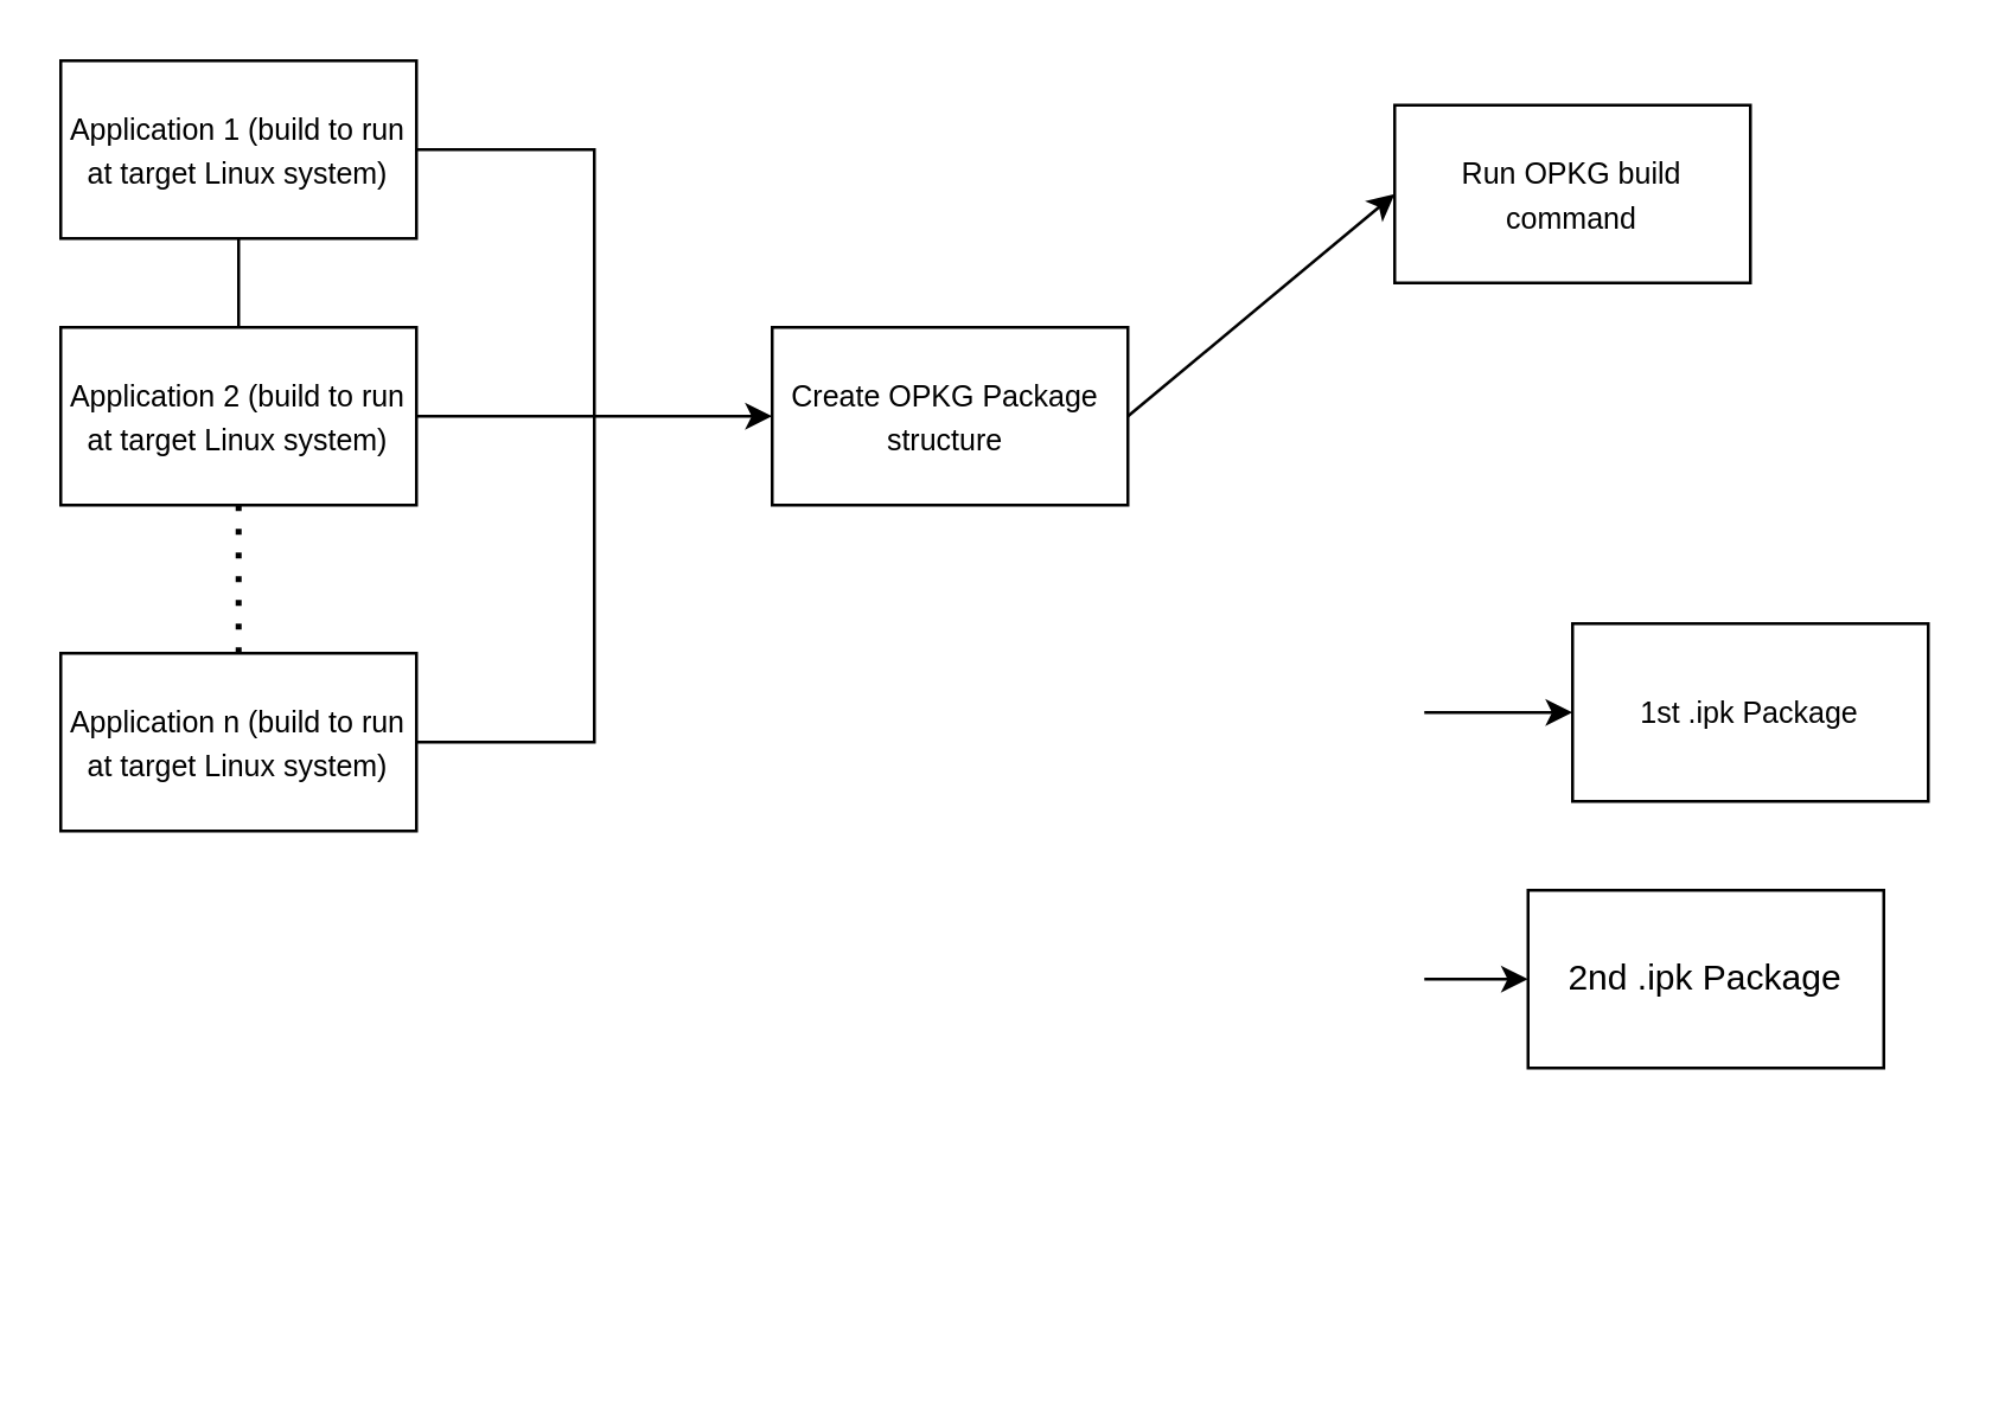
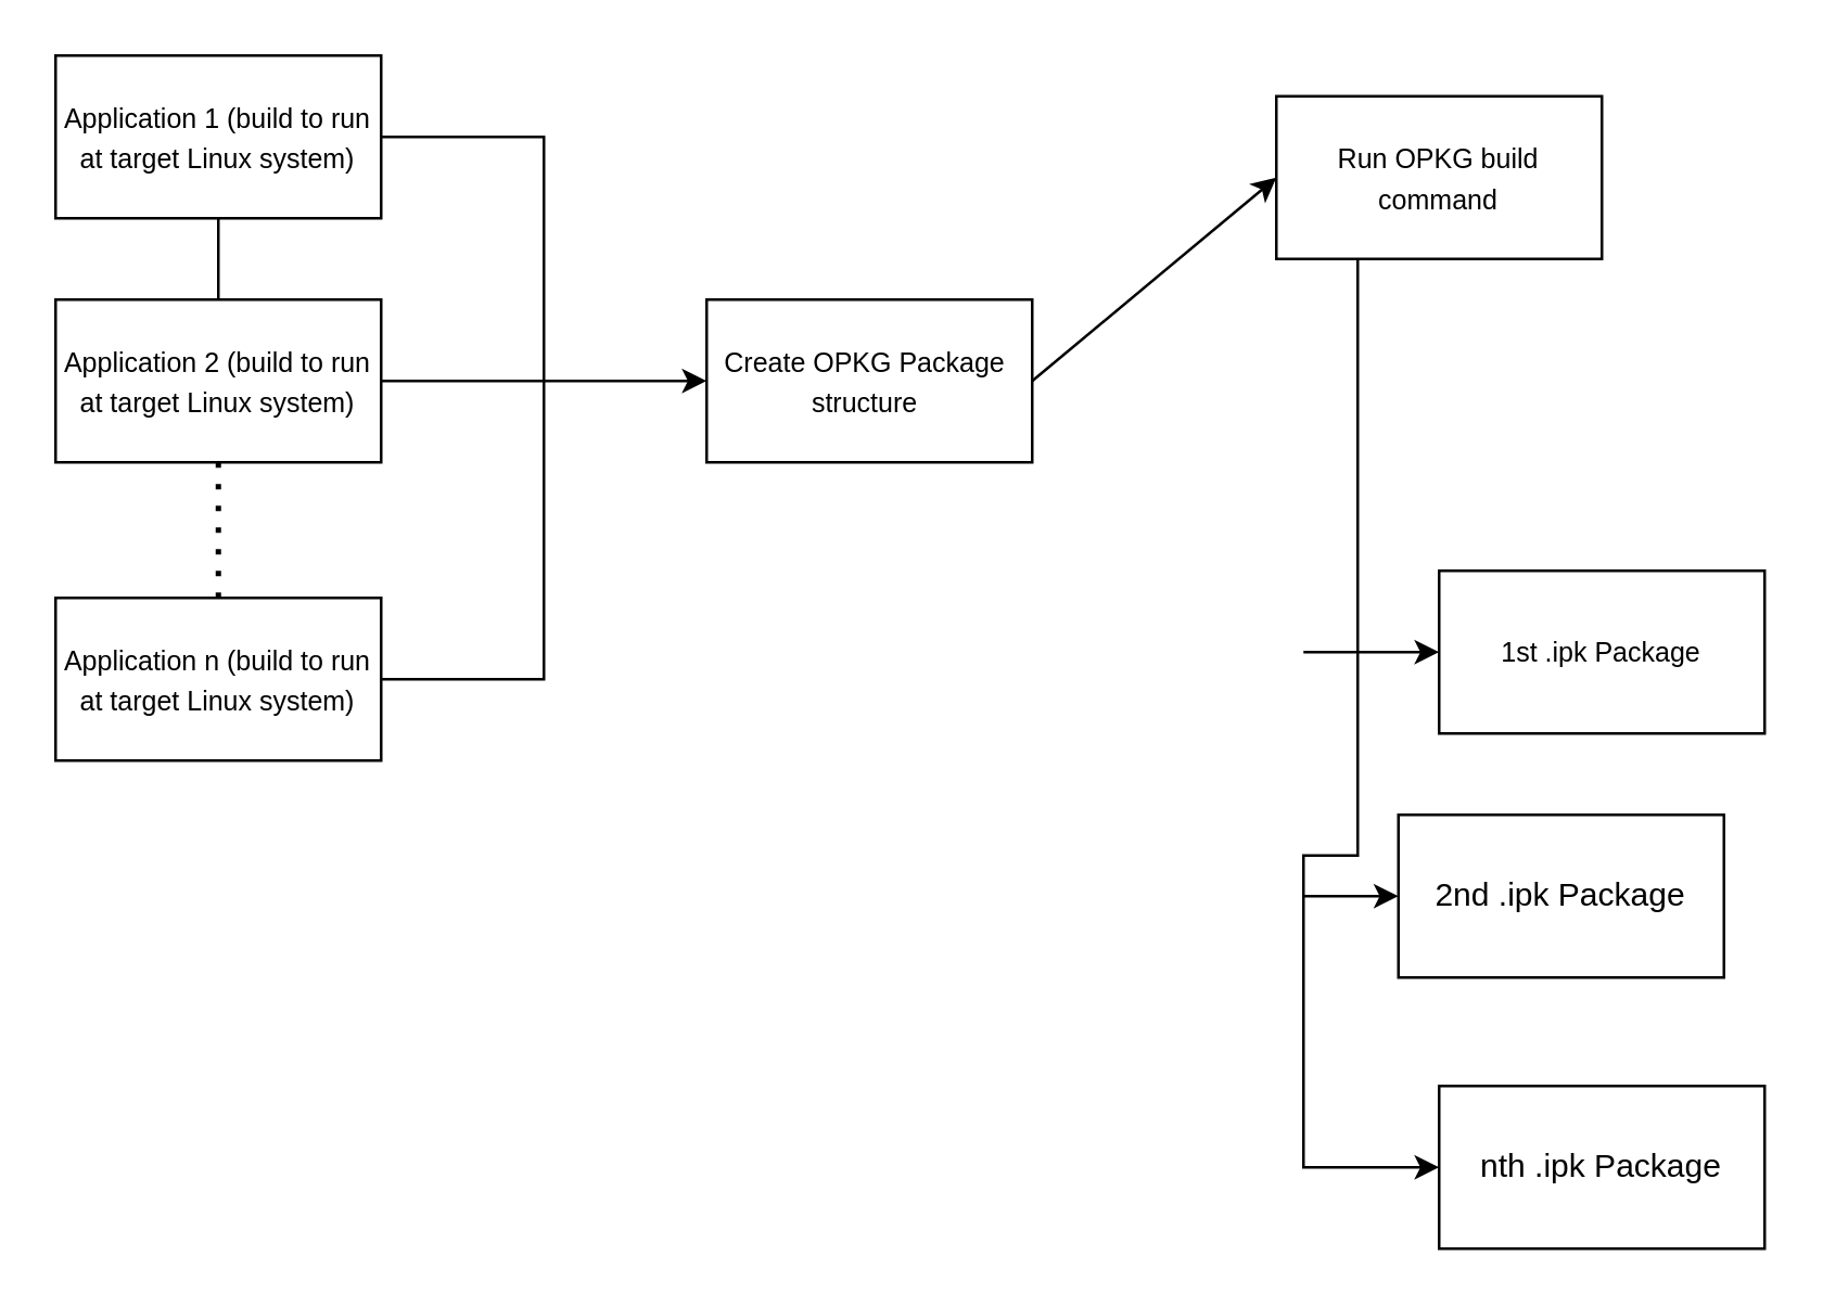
+ <mxCell id="12" style="edgeStyle=orthogonalEdgeStyle;rounded=0;orthogonalLoop=1;jettySize=auto;html=1;exitX=0.25;exitY=1;exitDx=0;exitDy=0;entryX=0;entryY=0.5;entryDx=0;entryDy=0;" edge="1" parent="1" source="13" target="15"><mxGeometry relative="1" as="geometry"><mxPoint x="480.545" y="460" as="targetPoint" /><Array as="points"><mxPoint x="480" y="315" /><mxPoint x="481" y="430" /></Array></mxGeometry></mxCell>
+ <mxCell id="15" value="nth .ipk Package" style="rounded=0;whiteSpace=wrap;html=1;" vertex="1" parent="1"><mxGeometry x="530" y="400" width="120" height="60" as="geometry" /></mxCell>
